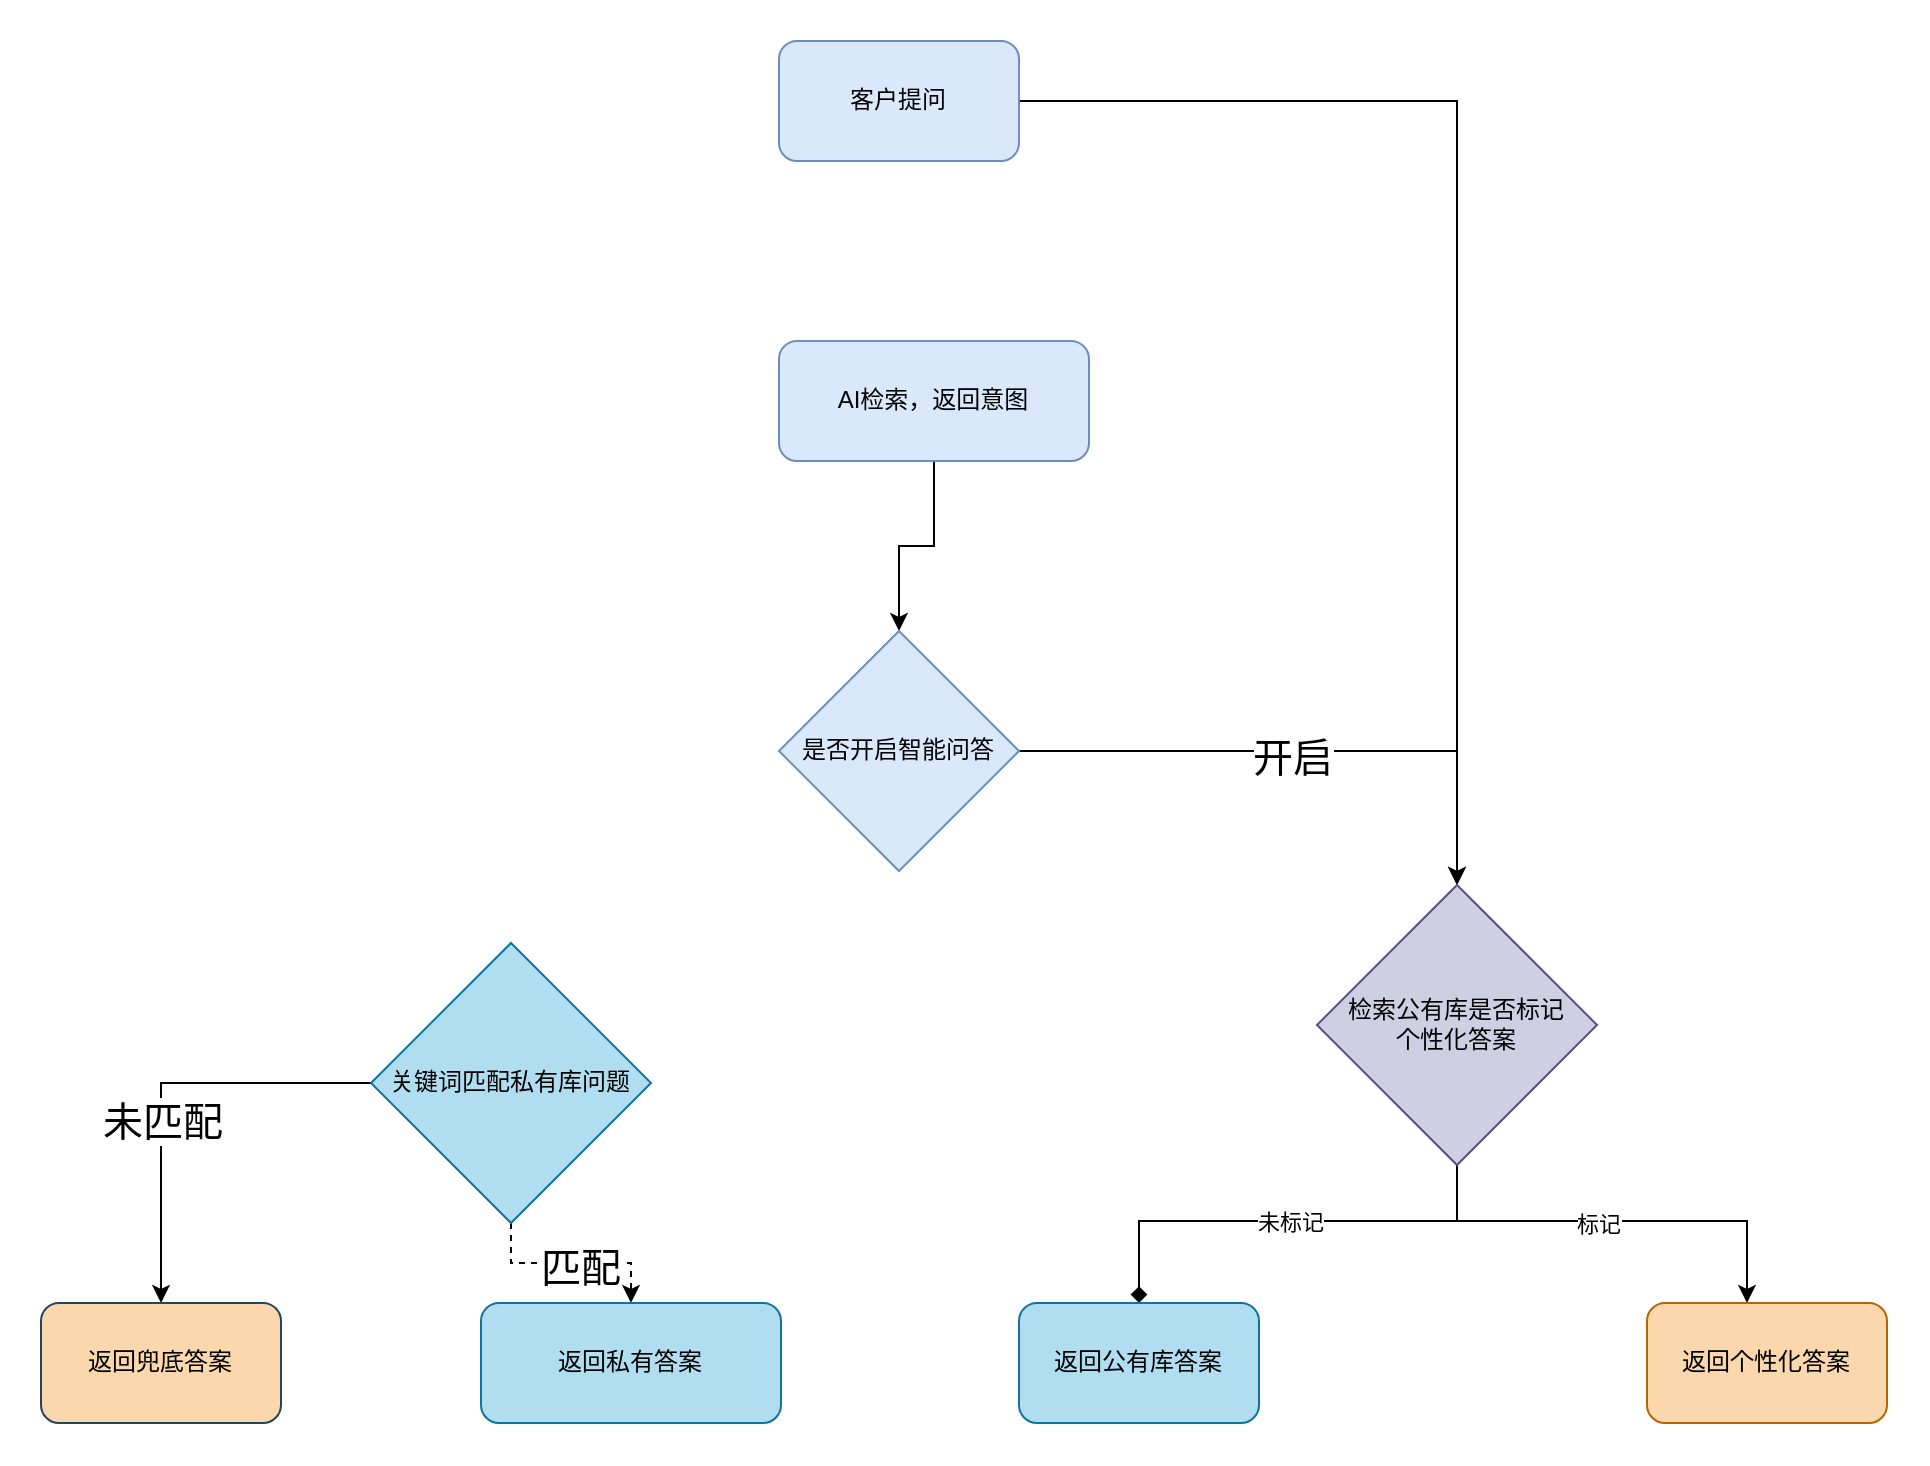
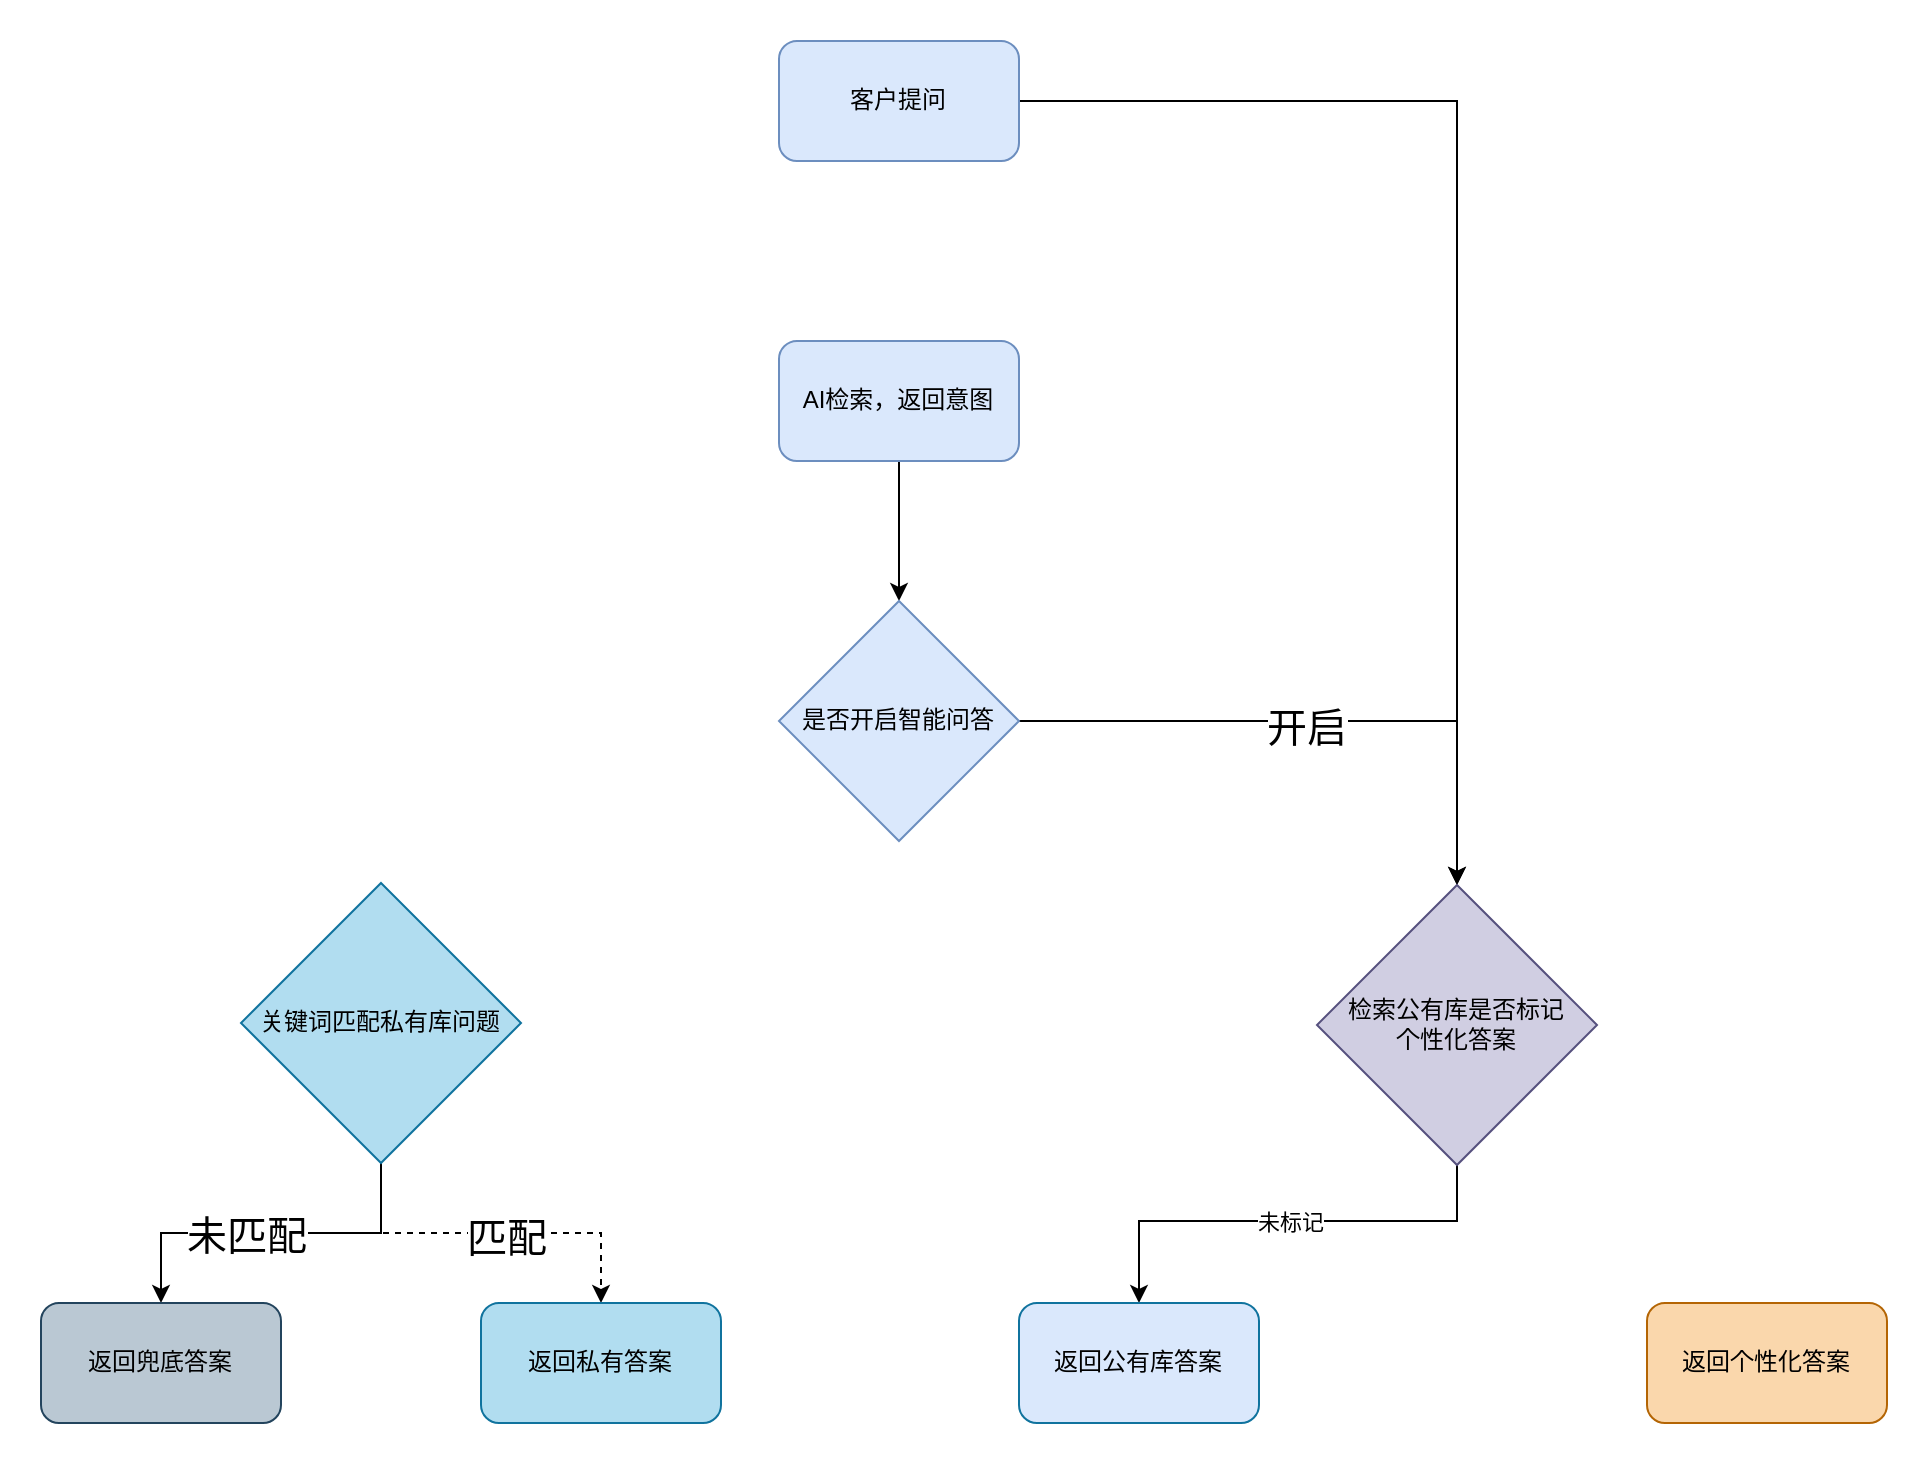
- <mxCell id="5" value="AI检索，返回意图" style="rounded=1;whiteSpace=wrap;html=1;fillColor=#dae8fc;strokeColor=#6c8ebf;" vertex="1" parent="1"><mxGeometry x="389" y="170" width="155" height="60" as="geometry" /></mxCell>
+ <mxCell id="5" value="AI检索，返回意图" style="rounded=1;whiteSpace=wrap;html=1;fillColor=#dae8fc;strokeColor=#6c8ebf;" vertex="1" parent="1"><mxGeometry x="389" y="170" width="120" height="60" as="geometry" /></mxCell>
- <mxCell id="8" value="是否开启智能问答" style="rhombus;whiteSpace=wrap;html=1;fillColor=#dae8fc;strokeColor=#6c8ebf;" vertex="1" parent="1"><mxGeometry x="389" y="315" width="120" height="120" as="geometry" /></mxCell>
+ <mxCell id="8" value="是否开启智能问答" style="rhombus;whiteSpace=wrap;html=1;fillColor=#dae8fc;strokeColor=#6c8ebf;" vertex="1" parent="1"><mxGeometry x="389" y="300" width="120" height="120" as="geometry" /></mxCell>
- <mxCell id="13" value="关键词匹配私有库问题" style="rhombus;whiteSpace=wrap;html=1;fillColor=#b1ddf0;strokeColor=#10739e;" vertex="1" parent="1"><mxGeometry x="185" y="471" width="140" height="140" as="geometry" /></mxCell>
+ <mxCell id="13" value="关键词匹配私有库问题" style="rhombus;whiteSpace=wrap;html=1;fillColor=#b1ddf0;strokeColor=#10739e;" vertex="1" parent="1"><mxGeometry x="120" y="441" width="140" height="140" as="geometry" /></mxCell>
- <mxCell id="18" style="edgeStyle=orthogonalEdgeStyle;rounded=0;orthogonalLoop=1;jettySize=auto;html=1;" edge="1" parent="1" source="20" target="22"><mxGeometry relative="1" as="geometry"><Array as="points"><mxPoint x="728" y="610" /><mxPoint x="873" y="610" /></Array></mxGeometry></mxCell>
- <mxCell id="19" value="标记" style="edgeLabel;html=1;align=center;verticalAlign=middle;resizable=0;points=[];" vertex="1" connectable="0" parent="18"><mxGeometry x="-0.084" y="-1" relative="1" as="geometry"><mxPoint as="offset" /></mxGeometry></mxCell>
- <mxCell id="16" style="edgeStyle=orthogonalEdgeStyle;rounded=0;orthogonalLoop=1;jettySize=auto;html=1;endArrow=diamond;" edge="1" parent="1" source="20" target="21"><mxGeometry relative="1" as="geometry"><Array as="points"><mxPoint x="728" y="610" /><mxPoint x="569" y="610" /></Array></mxGeometry></mxCell>
+ <mxCell id="16" style="edgeStyle=orthogonalEdgeStyle;rounded=0;orthogonalLoop=1;jettySize=auto;html=1;" edge="1" parent="1" source="20" target="21"><mxGeometry relative="1" as="geometry"><Array as="points"><mxPoint x="728" y="610" /><mxPoint x="569" y="610" /></Array></mxGeometry></mxCell>
- <mxCell id="14" value="返回兜底答案" style="rounded=1;whiteSpace=wrap;html=1;fillColor=#fad7ac;strokeColor=#23445d;" vertex="1" parent="1"><mxGeometry x="20" y="651" width="120" height="60" as="geometry" /></mxCell>
+ <mxCell id="14" value="返回兜底答案" style="rounded=1;whiteSpace=wrap;html=1;fillColor=#bac8d3;strokeColor=#23445d;" vertex="1" parent="1"><mxGeometry x="20" y="651" width="120" height="60" as="geometry" /></mxCell>
- <mxCell id="15" value="返回私有答案" style="rounded=1;whiteSpace=wrap;html=1;fillColor=#b1ddf0;strokeColor=#10739e;" vertex="1" parent="1"><mxGeometry x="240" y="651" width="150" height="60" as="geometry" /></mxCell>
+ <mxCell id="15" value="返回私有答案" style="rounded=1;whiteSpace=wrap;html=1;fillColor=#b1ddf0;strokeColor=#10739e;" vertex="1" parent="1"><mxGeometry x="240" y="651" width="120" height="60" as="geometry" /></mxCell>
- <mxCell id="21" value="返回公有库答案" style="rounded=1;whiteSpace=wrap;html=1;fillColor=#b1ddf0;strokeColor=#10739e;" vertex="1" parent="1"><mxGeometry x="509" y="651" width="120" height="60" as="geometry" /></mxCell>
+ <mxCell id="21" value="返回公有库答案" style="rounded=1;whiteSpace=wrap;html=1;fillColor=#dae8fc;strokeColor=#10739e;" vertex="1" parent="1"><mxGeometry x="509" y="651" width="120" height="60" as="geometry" /></mxCell>
